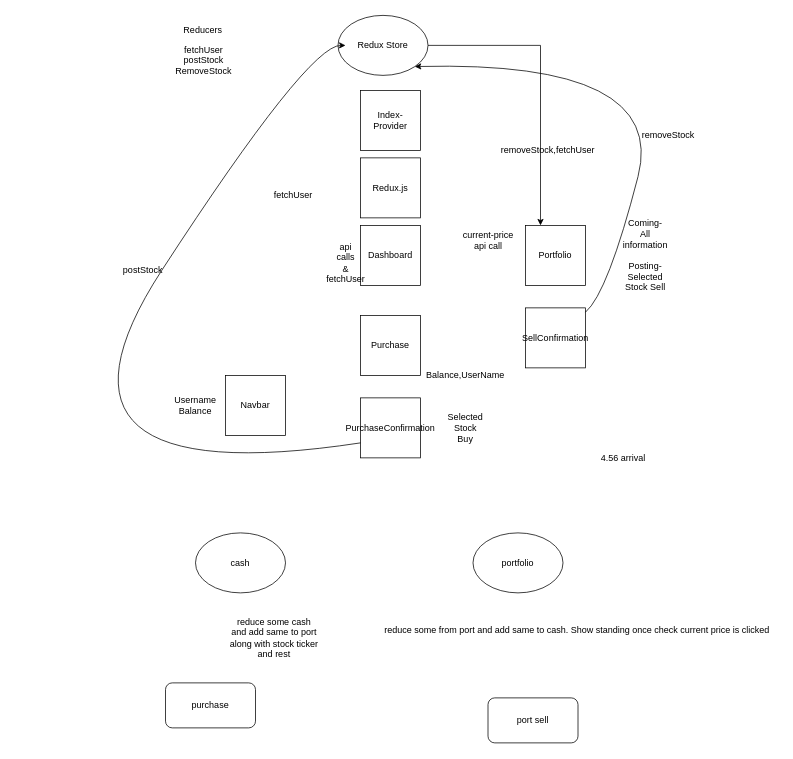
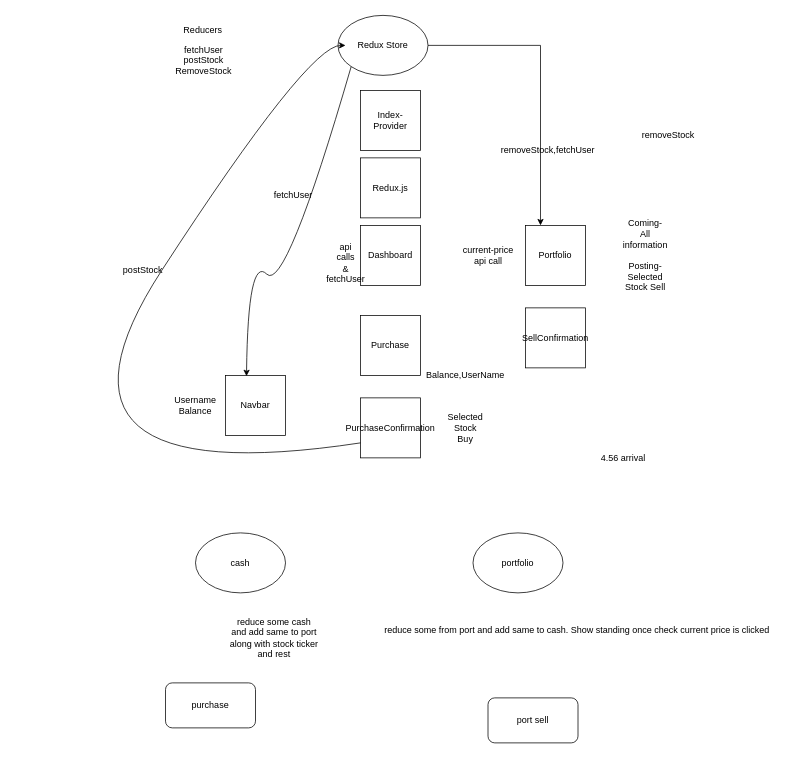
- <mxCell id="22" value="" style="curved=1;endArrow=classic;html=1;entryX=1;entryY=1;entryDx=0;entryDy=0;" parent="1" source="21" target="3" edge="1"><mxGeometry width="50" height="50" relative="1" as="geometry"><mxPoint x="760" y="390" as="sourcePoint" /><mxPoint x="810" y="340" as="targetPoint" /><Array as="points"><mxPoint x="810" y="390" /><mxPoint x="890" y="80" /></Array></mxGeometry></mxCell>
+ <mxCell id="20" value="" style="curved=1;endArrow=classic;html=1;entryX=0.35;entryY=0.013;entryDx=0;entryDy=0;entryPerimeter=0;exitX=0;exitY=1;exitDx=0;exitDy=0;" parent="1" source="3" target="7" edge="1"><mxGeometry width="50" height="50" relative="1" as="geometry"><mxPoint x="330" y="390" as="sourcePoint" /><mxPoint x="380" y="340" as="targetPoint" /><Array as="points"><mxPoint x="380" y="390" /><mxPoint x="330" y="340" /></Array></mxGeometry></mxCell>
- <mxCell id="25" value="current-price&lt;br&gt;api call" style="text;html=1;align=center;verticalAlign=middle;resizable=0;points=[];autosize=1;" parent="1" vertex="1"><mxGeometry x="610" y="305" width="80" height="30" as="geometry" /></mxCell>
+ <mxCell id="25" value="current-price&lt;br&gt;api call" style="text;html=1;align=center;verticalAlign=middle;resizable=0;points=[];autosize=1;" parent="1" vertex="1"><mxGeometry x="610" y="325" width="80" height="30" as="geometry" /></mxCell>
